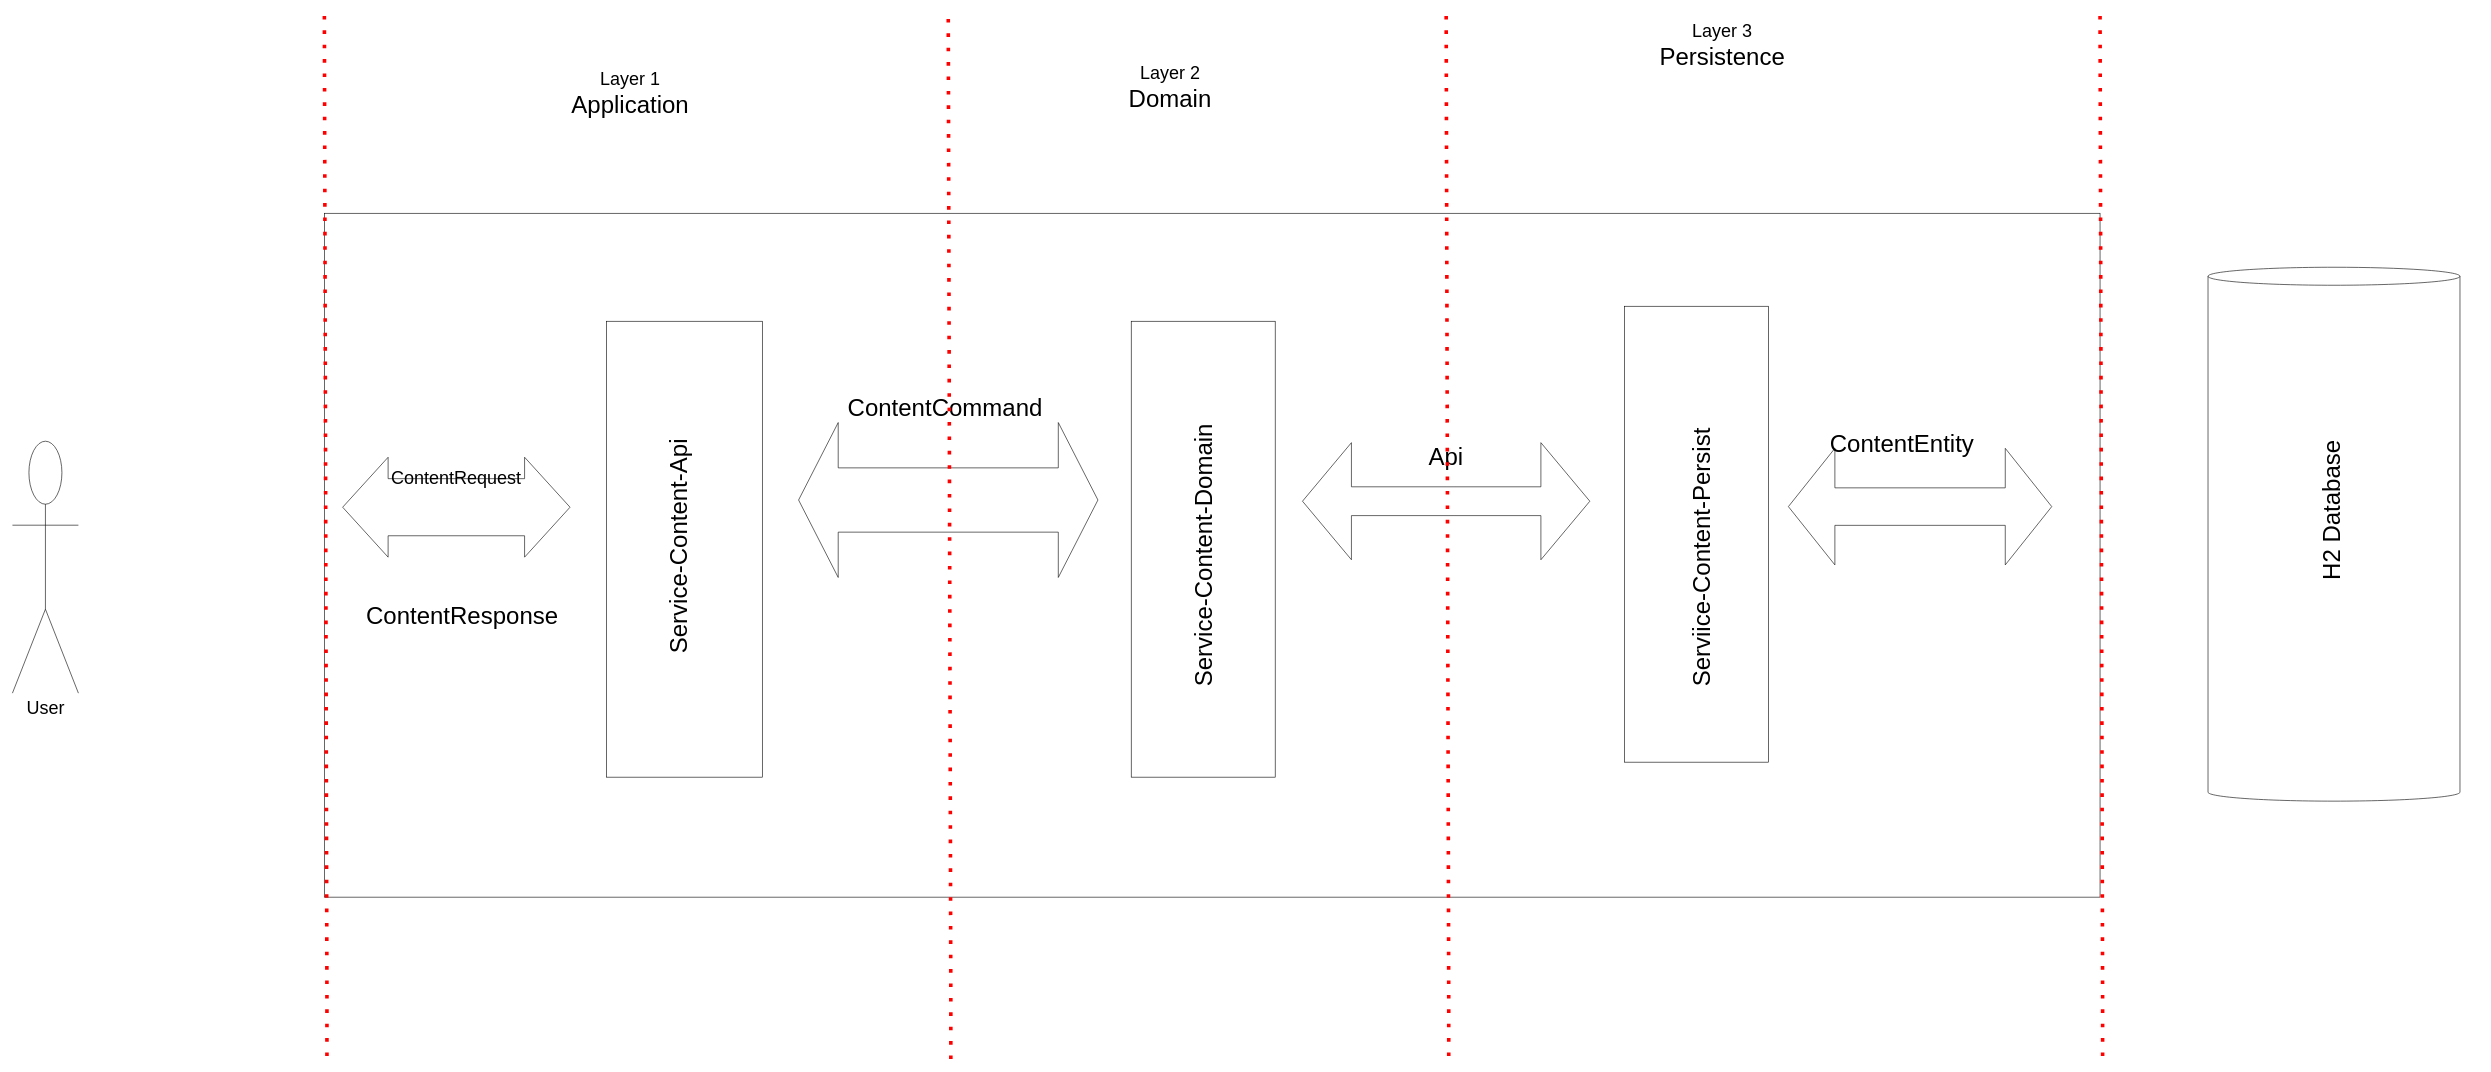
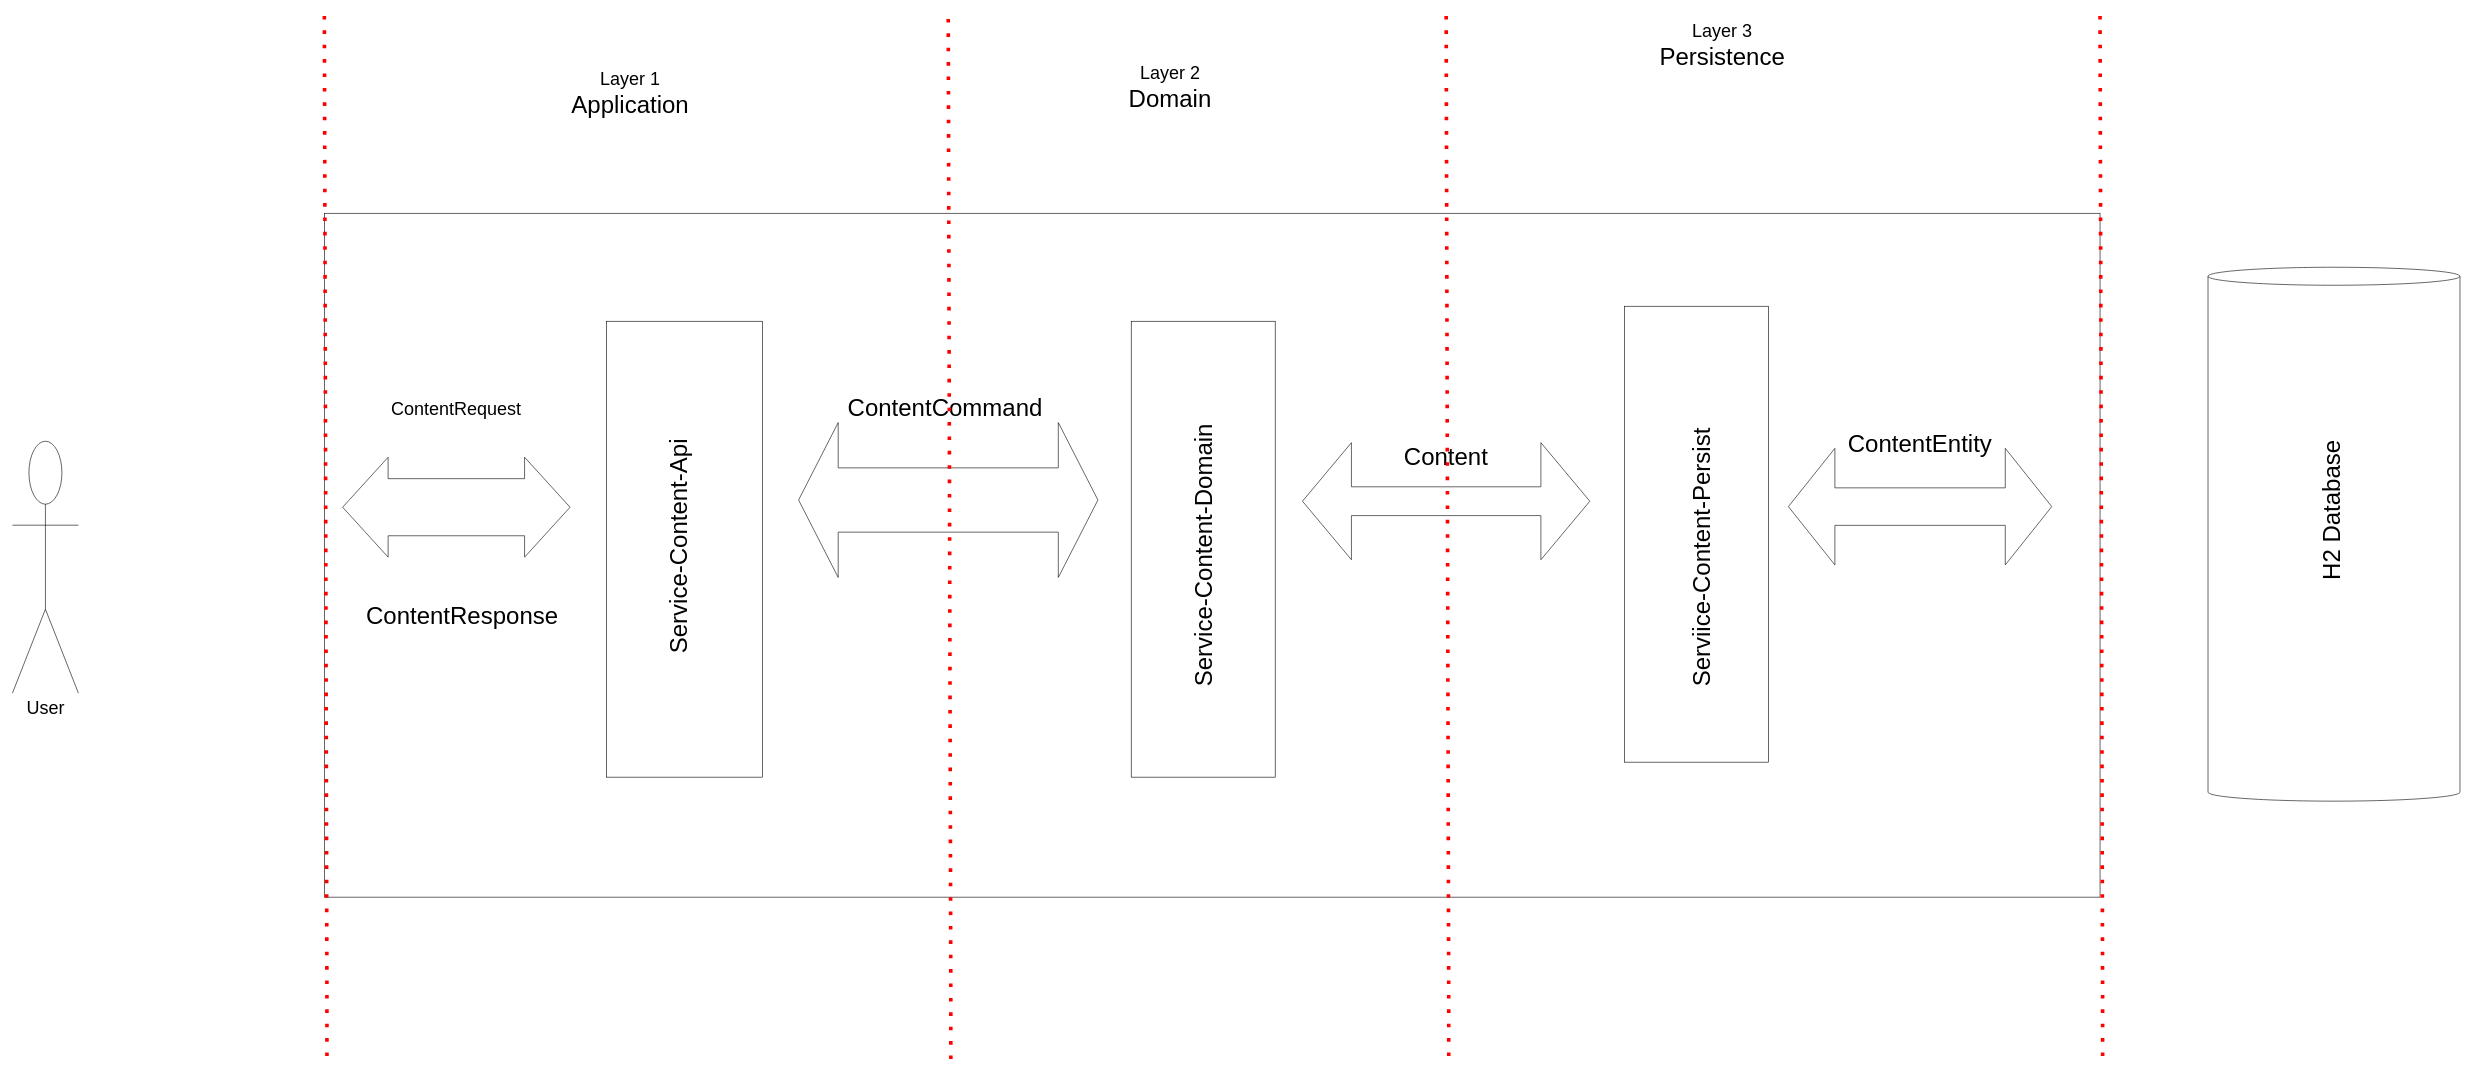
- <mxCell id="23" value="&lt;font style=&quot;font-size: 40px;&quot;&gt;ContentEntity&lt;/font&gt;" style="text;html=1;align=center;verticalAlign=middle;whiteSpace=wrap;rounded=0;" vertex="1" parent="1"><mxGeometry x="3060" y="684" width="220" height="110" as="geometry" /></mxCell>
+ <mxCell id="23" value="&lt;font style=&quot;font-size: 40px;&quot;&gt;ContentEntity&lt;/font&gt;" style="text;html=1;align=center;verticalAlign=middle;whiteSpace=wrap;rounded=0;" vertex="1" parent="1"><mxGeometry x="3090" y="684" width="220" height="110" as="geometry" /></mxCell>
- <mxCell id="21" value="&lt;font style=&quot;font-size: 40px;&quot;&gt;Api&lt;/font&gt;" style="text;html=1;align=center;verticalAlign=middle;whiteSpace=wrap;rounded=0;" vertex="1" parent="1"><mxGeometry x="2280" y="735" width="260" height="50" as="geometry" /></mxCell>
+ <mxCell id="21" value="&lt;font style=&quot;font-size: 40px;&quot;&gt;Content&lt;/font&gt;" style="text;html=1;align=center;verticalAlign=middle;whiteSpace=wrap;rounded=0;" vertex="1" parent="1"><mxGeometry x="2280" y="735" width="260" height="50" as="geometry" /></mxCell>
- <mxCell id="16" value="&lt;font style=&quot;font-size: 30px;&quot;&gt;ContentRequest&lt;/font&gt;" style="text;html=1;align=center;verticalAlign=middle;whiteSpace=wrap;rounded=0;" vertex="1" parent="1"><mxGeometry x="650" y="760" width="220" height="70" as="geometry" /></mxCell>
+ <mxCell id="16" value="&lt;font style=&quot;font-size: 30px;&quot;&gt;ContentRequest&lt;/font&gt;" style="text;html=1;align=center;verticalAlign=middle;whiteSpace=wrap;rounded=0;" vertex="1" parent="1"><mxGeometry x="650" y="645" width="220" height="70" as="geometry" /></mxCell>
